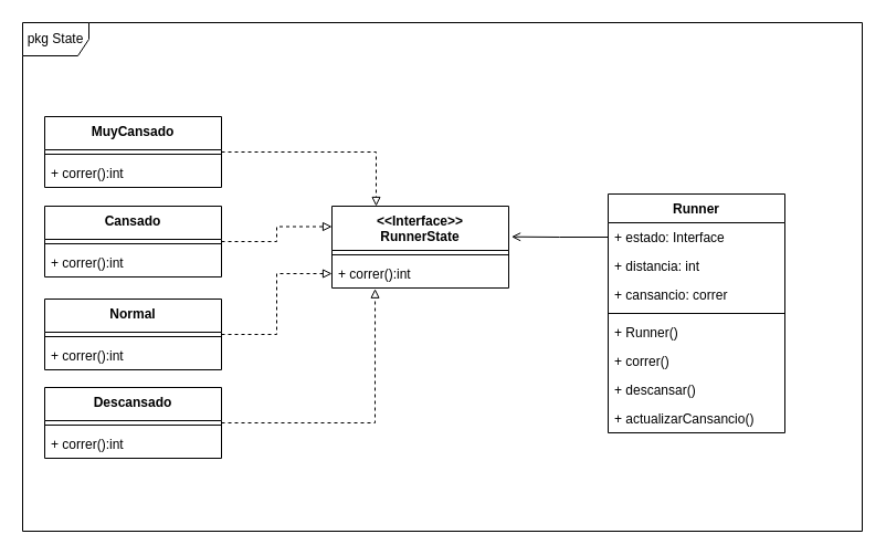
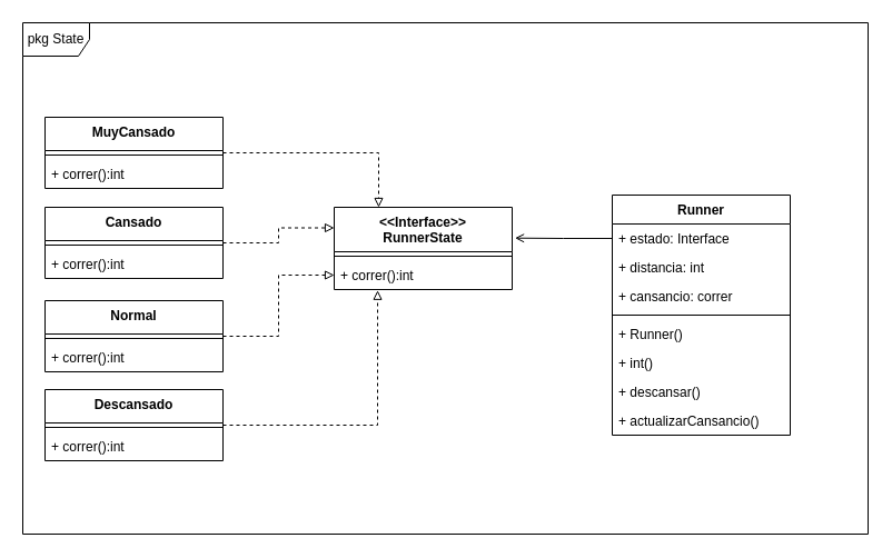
- <mxCell id="28" value="+ correr()" style="text;strokeColor=none;fillColor=none;align=left;verticalAlign=top;spacingLeft=4;spacingRight=4;overflow=hidden;rotatable=0;points=[[0,0.5],[1,0.5]];portConstraint=eastwest;" vertex="1" parent="22"><mxGeometry y="138" width="160" height="26" as="geometry" /></mxCell>
+ <mxCell id="28" value="+ int()" style="text;strokeColor=none;fillColor=none;align=left;verticalAlign=top;spacingLeft=4;spacingRight=4;overflow=hidden;rotatable=0;points=[[0,0.5],[1,0.5]];portConstraint=eastwest;" vertex="1" parent="22"><mxGeometry y="138" width="160" height="26" as="geometry" /></mxCell>
